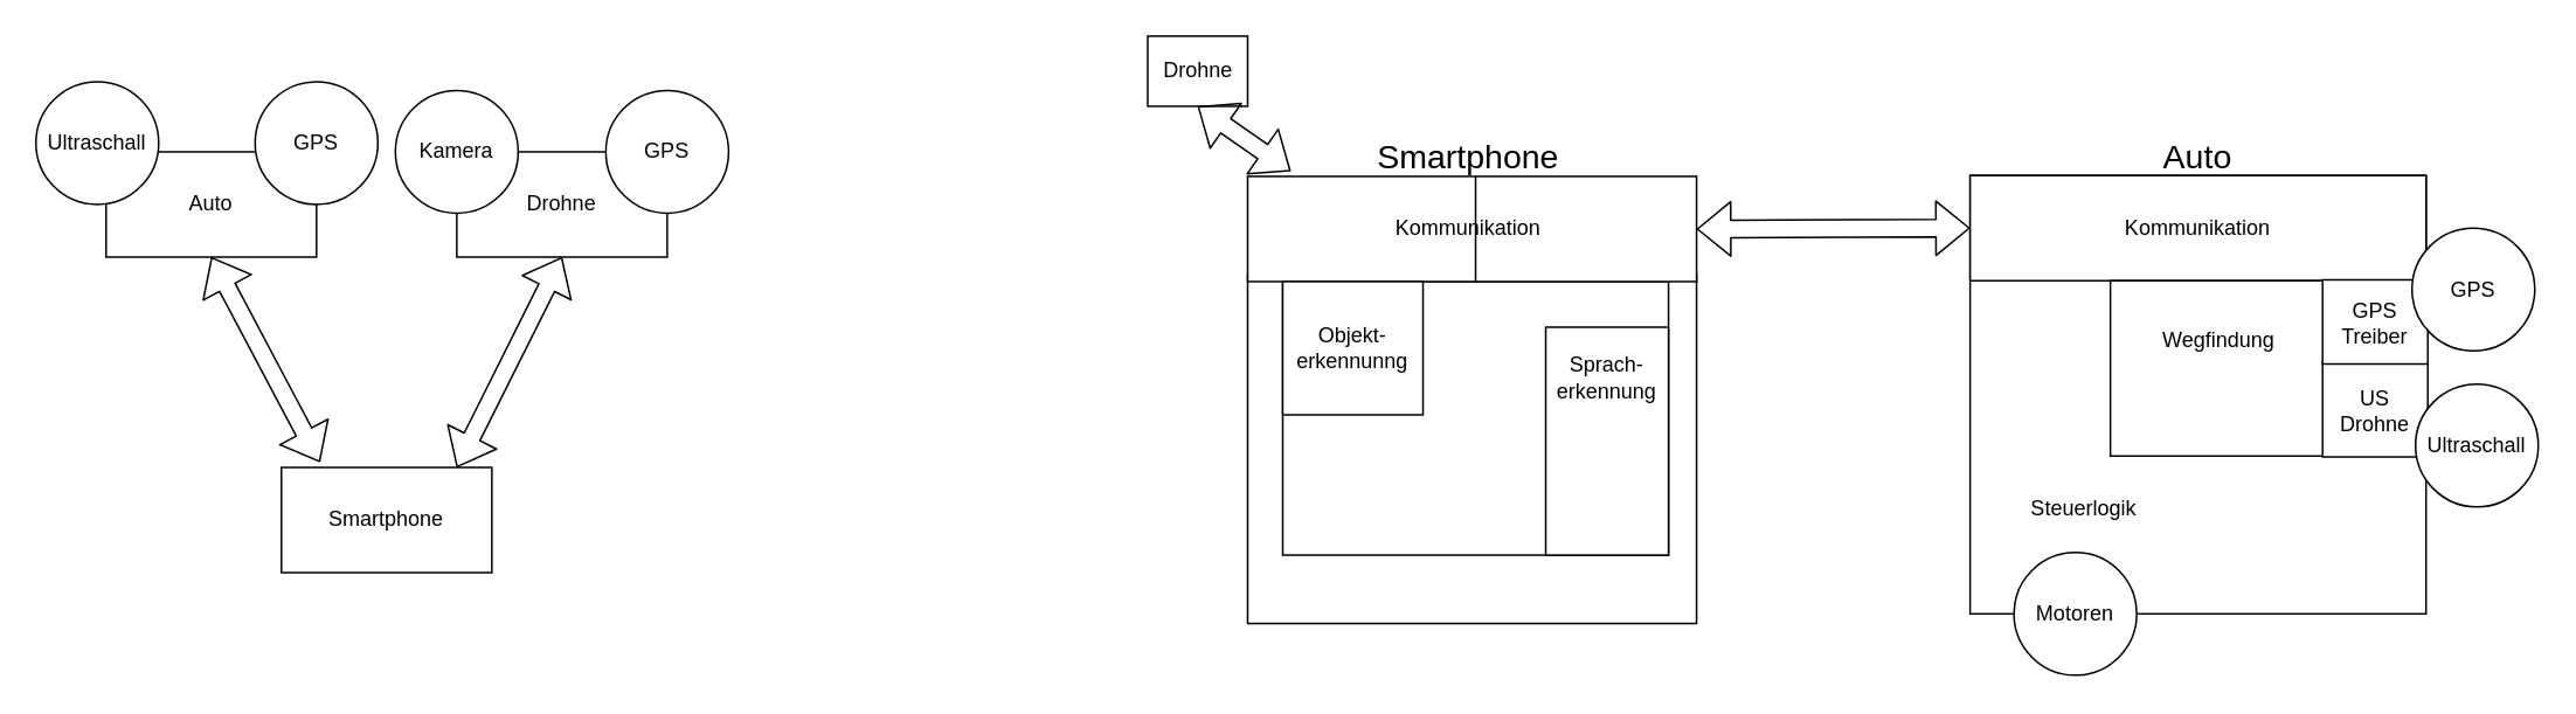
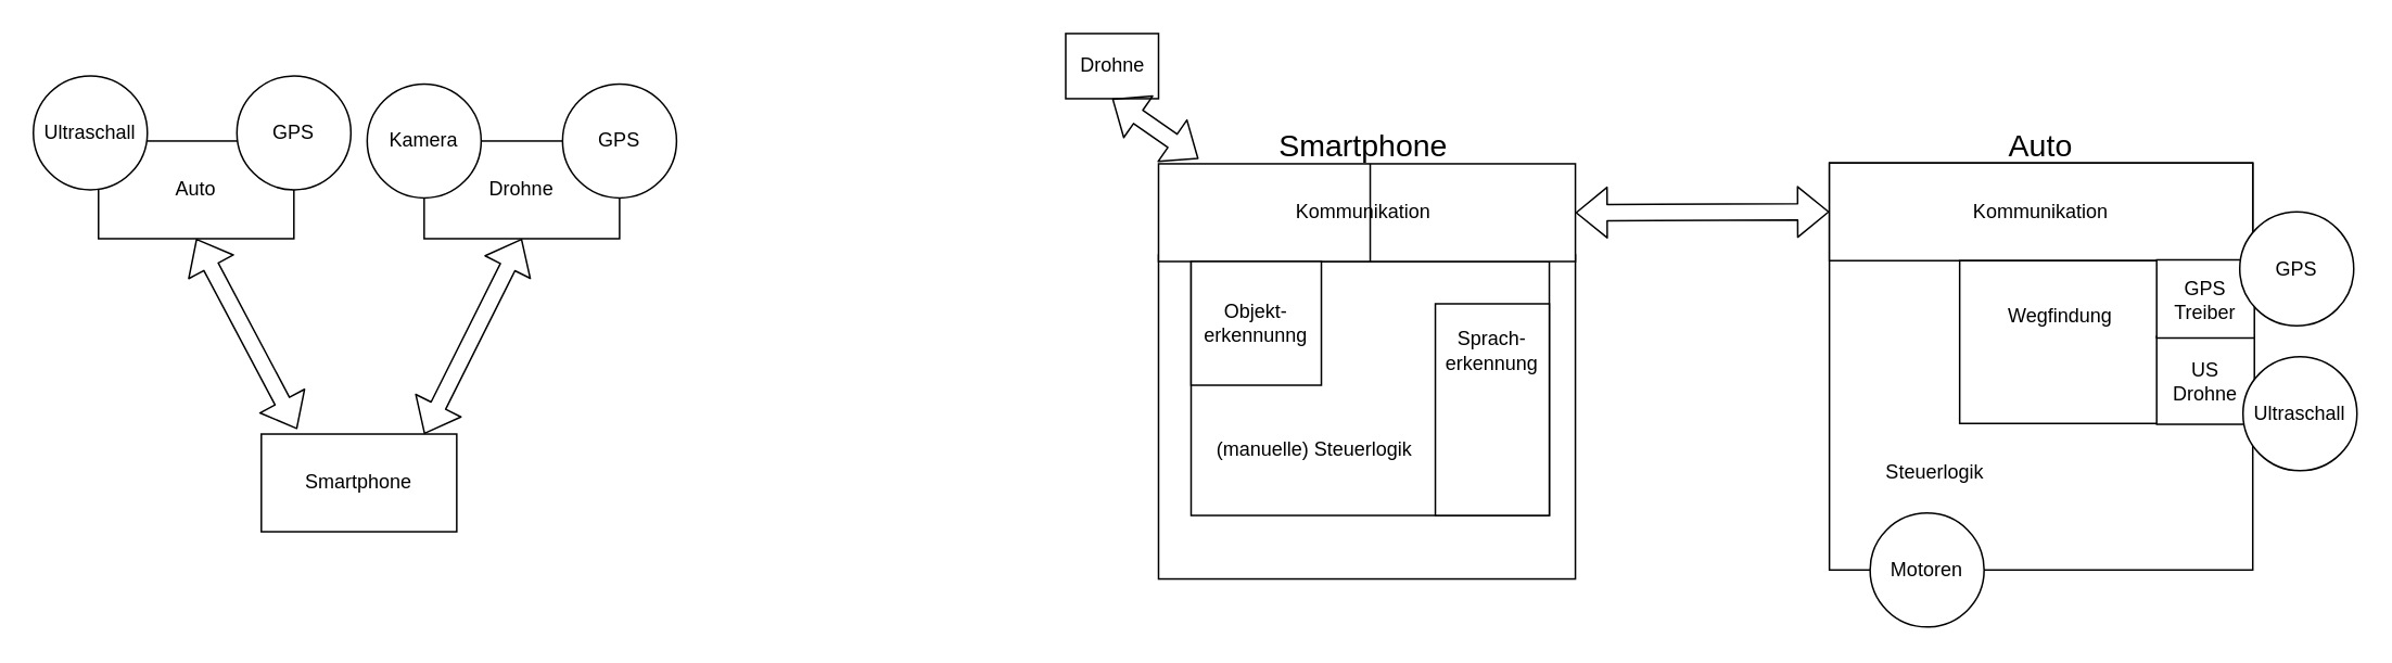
+ <mxCell id="39" value="(manuelle) Steuerlogik" style="text;html=1;strokeColor=none;fillColor=none;align=center;verticalAlign=middle;whiteSpace=wrap;rounded=0;" vertex="1" parent="1"><mxGeometry x="743" y="266" width="128" height="20" as="geometry" /></mxCell>
